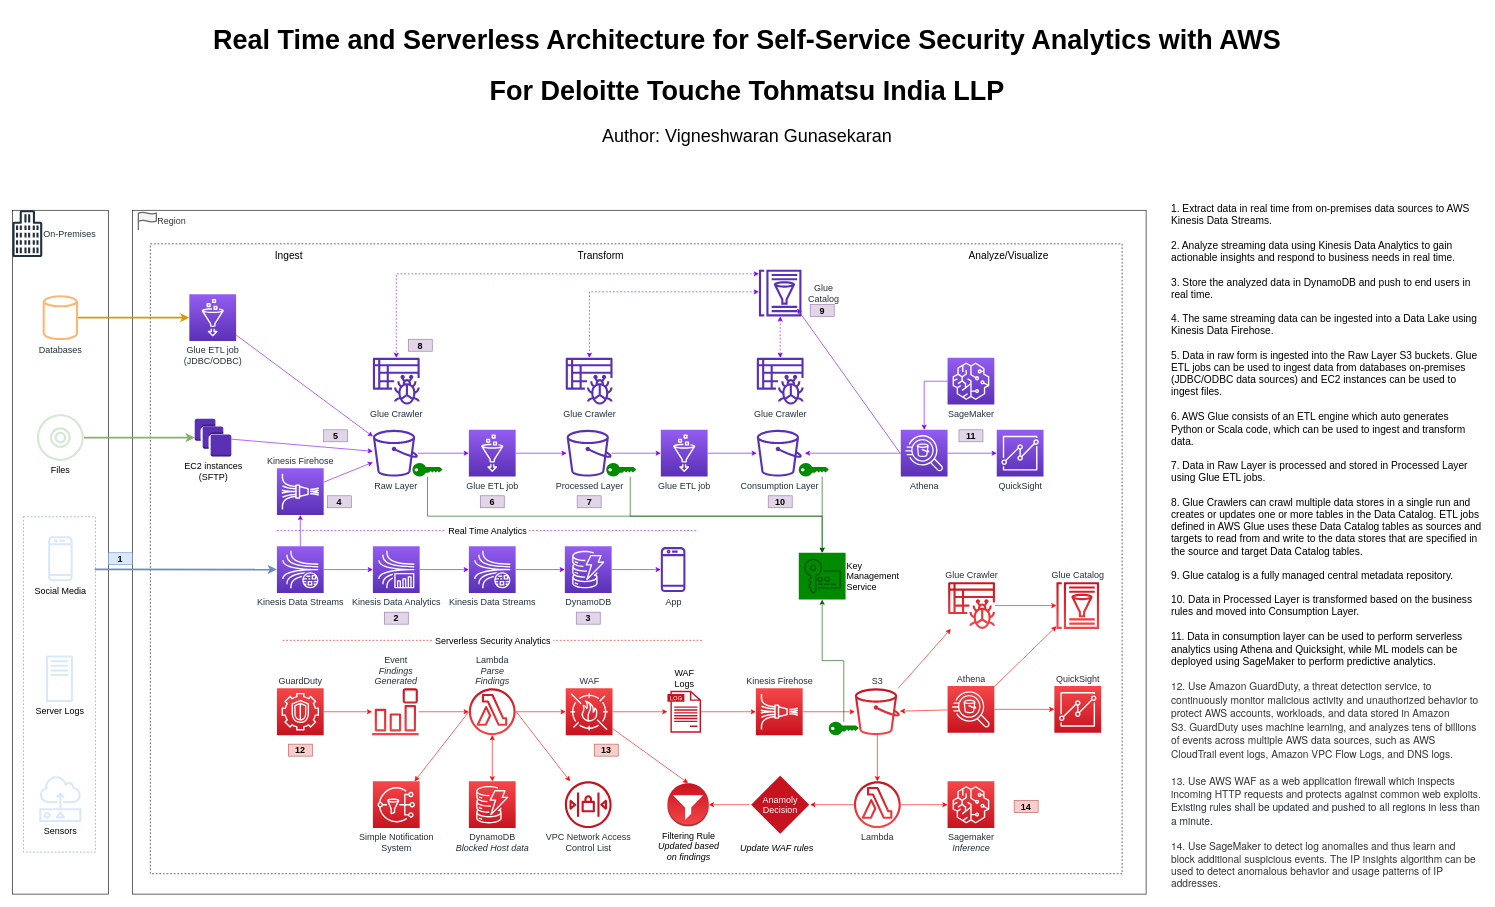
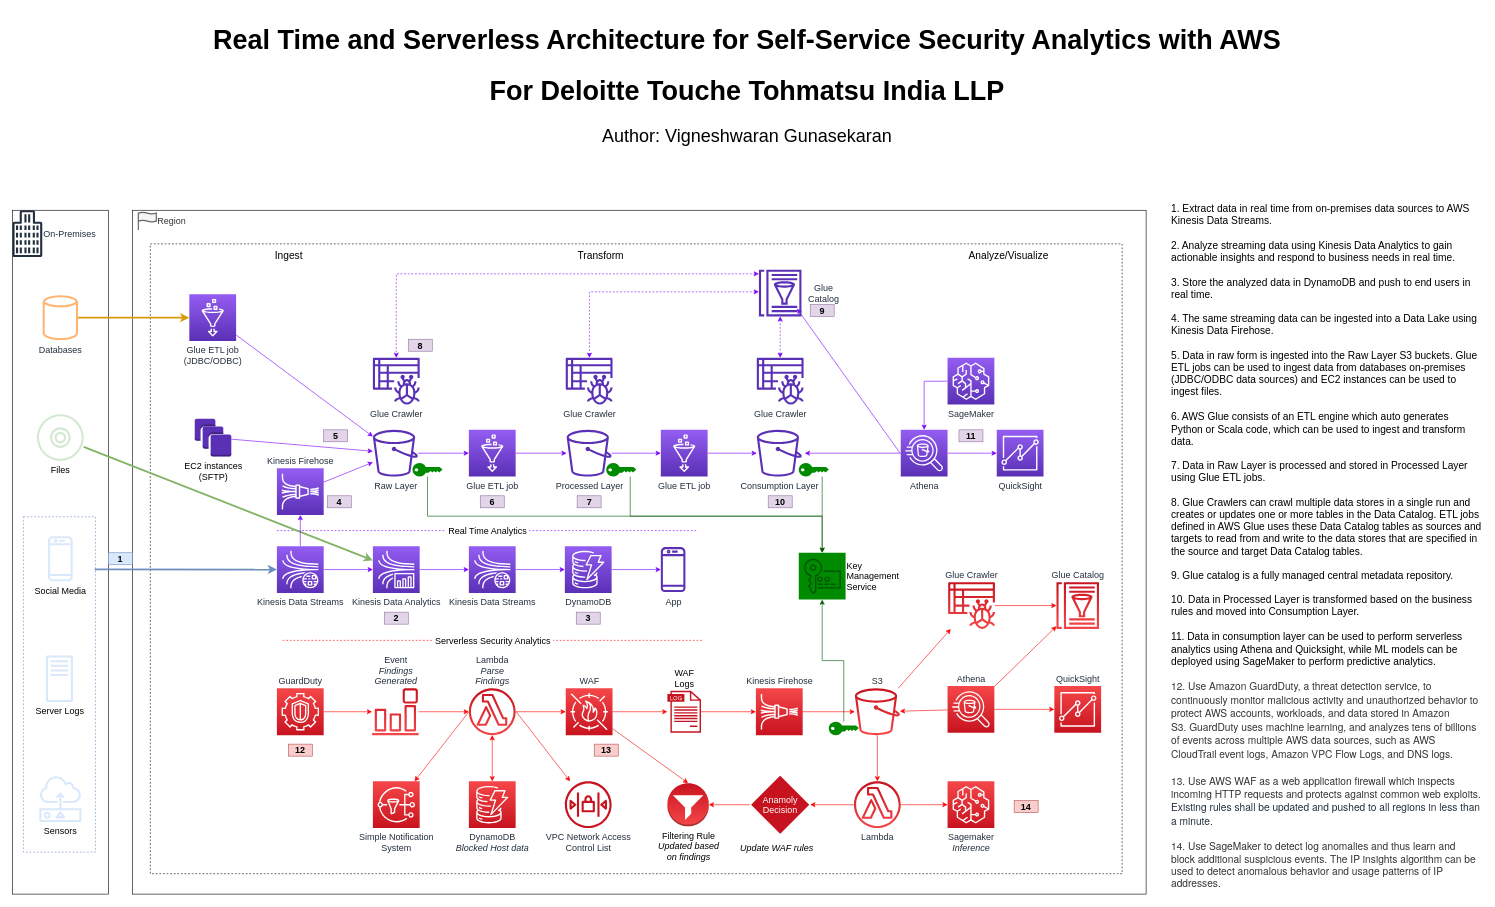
- <mxCell id="79" style="edgeStyle=none;rounded=0;jumpSize=3;orthogonalLoop=1;jettySize=auto;html=1;startArrow=none;startFill=0;endArrow=classic;endFill=1;strokeColor=#82b366;strokeWidth=3;fontSize=15;fontColor=#000000;fillColor=#d5e8d4;" edge="1" parent="1" source="80" target="99"><mxGeometry relative="1" as="geometry" /></mxCell>
+ <mxCell id="79" style="edgeStyle=none;rounded=0;jumpSize=3;orthogonalLoop=1;jettySize=auto;html=1;startArrow=none;startFill=0;endArrow=classic;endFill=1;strokeColor=#82b366;strokeWidth=3;fontSize=15;fontColor=#000000;fillColor=#d5e8d4;" edge="1" parent="1" source="80" target="9"><mxGeometry relative="1" as="geometry" /></mxCell>
